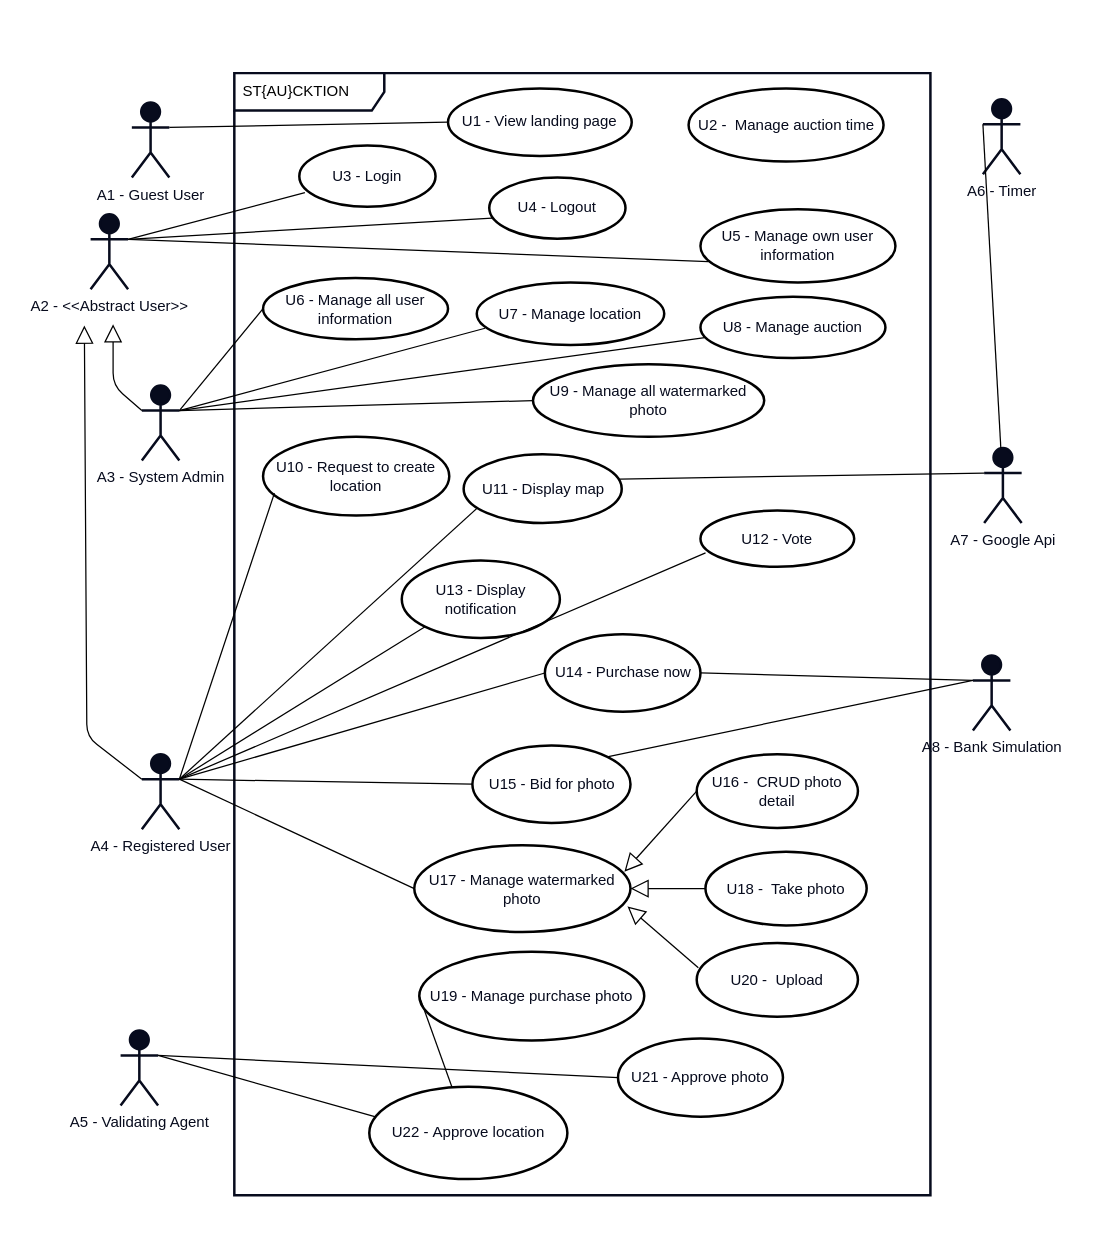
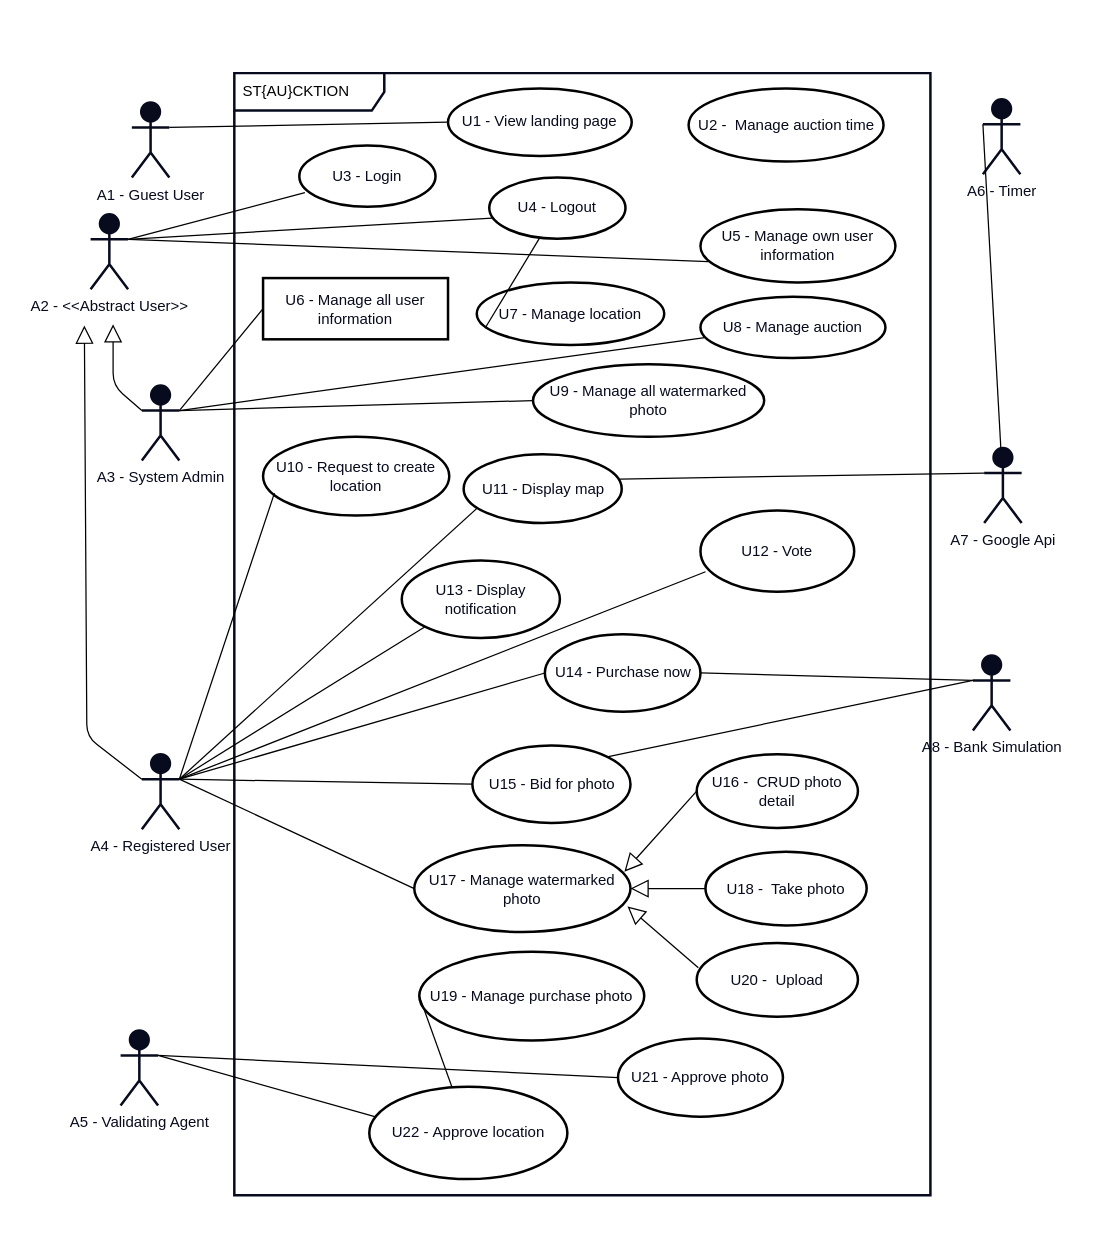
- <mxCell id="45" value="U6 - Manage all user information" style="ellipse;whiteSpace=wrap;html=1;strokeColor=#000000;strokeWidth=2;fontColor=#070B1D;fillColor=none;gradientColor=none;" parent="1" vertex="1"><mxGeometry x="210" y="222" width="148" height="49" as="geometry" /></mxCell>
+ <mxCell id="45" value="U6 - Manage all user information" style="whiteSpace=wrap;html=1;strokeColor=#000000;strokeWidth=2;fontColor=#070B1D;fillColor=none;gradientColor=none;rounded=0;" parent="1" vertex="1"><mxGeometry x="210" y="222" width="148" height="49" as="geometry" /></mxCell>
- <mxCell id="23" value="" style="endArrow=none;html=1;strokeColor=#000000;entryX=1;entryY=0.333;entryDx=0;entryDy=0;exitX=0.044;exitY=0.733;exitDx=0;exitDy=0;entryPerimeter=0;exitPerimeter=0;" parent="1" source="5" target="13" edge="1"><mxGeometry width="50" height="50" relative="1" as="geometry"><mxPoint x="302" y="318.5" as="sourcePoint" /><mxPoint x="148" y="317" as="targetPoint" /></mxGeometry></mxCell>
+ <mxCell id="23" value="" style="endArrow=none;html=1;strokeColor=#000000;exitX=0.044;exitY=0.733;exitDx=0;exitDy=0;exitPerimeter=0;" parent="1" source="5" target="9" edge="1"><mxGeometry width="50" height="50" relative="1" as="geometry"><mxPoint x="302" y="318.5" as="sourcePoint" /><mxPoint x="148" y="317" as="targetPoint" /></mxGeometry></mxCell>
- <mxCell id="15" value="U12 - Vote" style="ellipse;whiteSpace=wrap;html=1;strokeColor=#000000;strokeWidth=2;fontColor=#070B1D;fillColor=none;gradientColor=none;" parent="1" vertex="1"><mxGeometry x="560" y="408" width="123" height="45" as="geometry" /></mxCell>
+ <mxCell id="15" value="U12 - Vote" style="ellipse;whiteSpace=wrap;html=1;strokeColor=#000000;strokeWidth=2;fontColor=#070B1D;fillColor=none;gradientColor=none;" parent="1" vertex="1"><mxGeometry x="560" y="408" width="123" height="65" as="geometry" /></mxCell>
